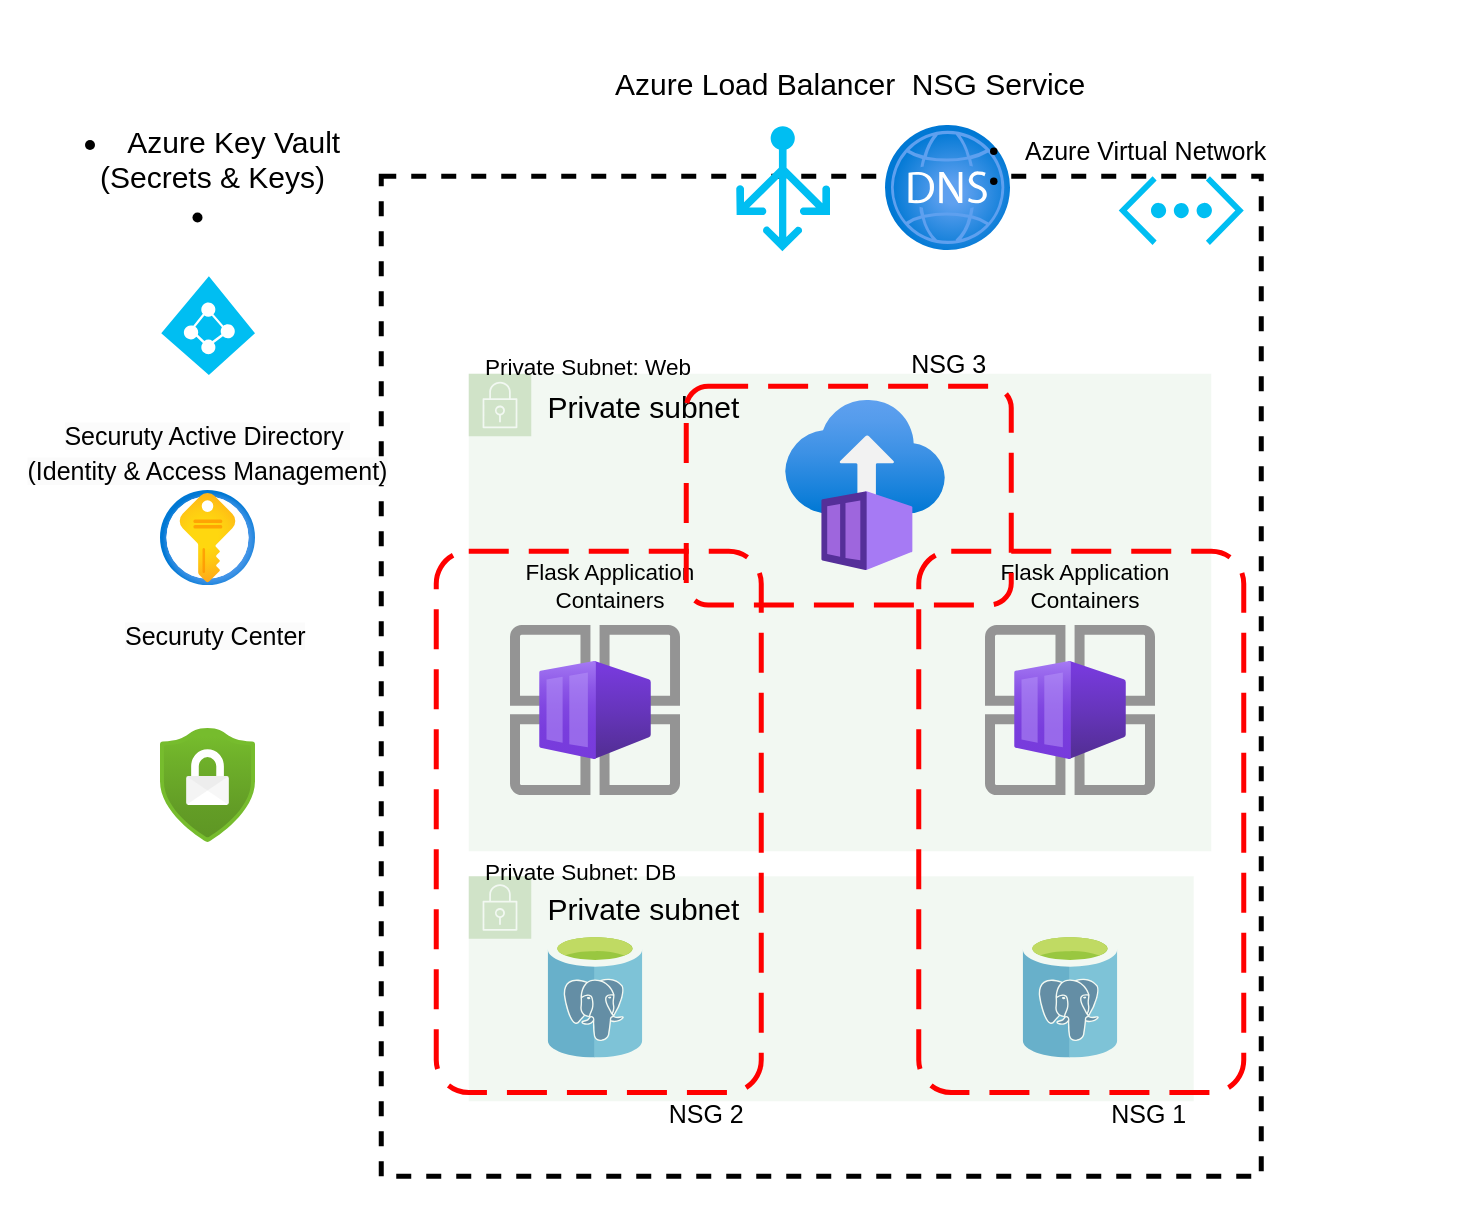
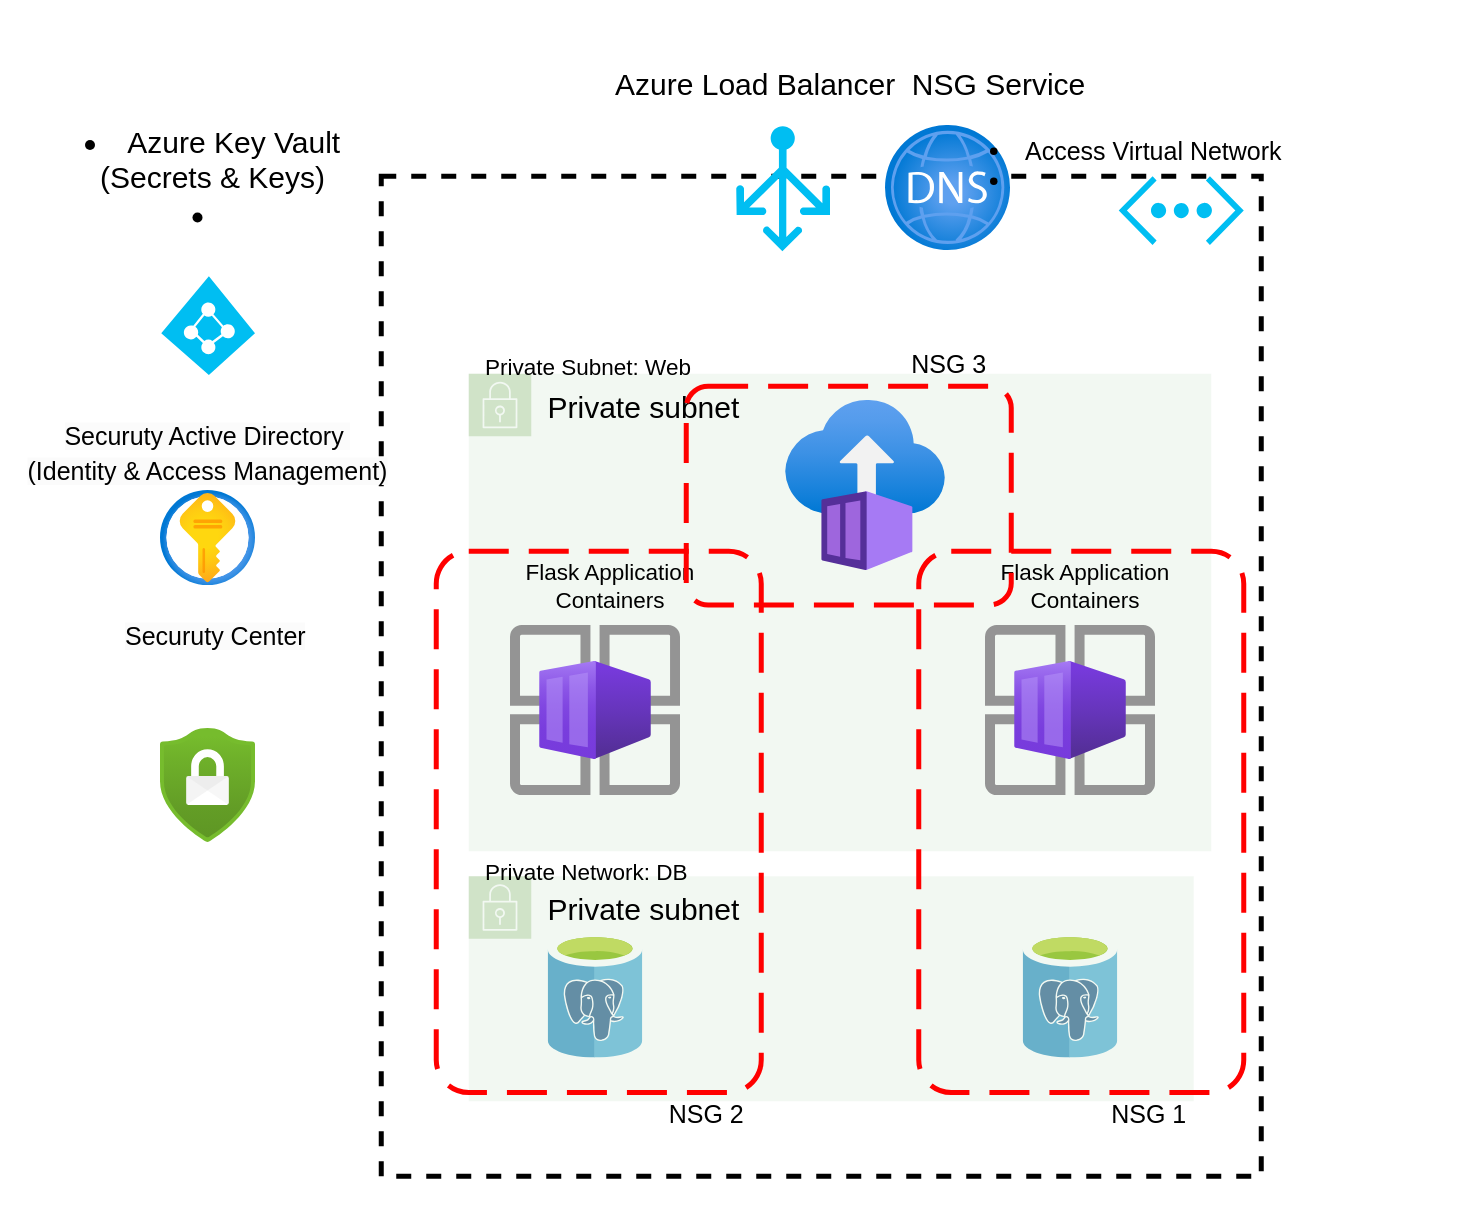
- <mxCell id="20" value="&lt;li style=&quot;font-size: 10px;&quot;&gt;&lt;font style=&quot;font-size: 10px;&quot;&gt;Azure Virtual Network&lt;/font&gt;&lt;/li&gt;&lt;li style=&quot;font-size: 10px;&quot;&gt;&lt;/li&gt;" style="text;whiteSpace=wrap;html=1;fontSize=10;" vertex="1" parent="1"><mxGeometry x="394" y="47.5" width="170" height="50" as="geometry" /></mxCell>
+ <mxCell id="20" value="&lt;li style=&quot;font-size: 10px;&quot;&gt;&lt;font style=&quot;font-size: 10px;&quot;&gt;Access Virtual Network&lt;/font&gt;&lt;/li&gt;&lt;li style=&quot;font-size: 10px;&quot;&gt;&lt;/li&gt;" style="text;whiteSpace=wrap;html=1;fontSize=10;" vertex="1" parent="1"><mxGeometry x="394" y="47.5" width="170" height="50" as="geometry" /></mxCell>
- <mxCell id="22" value="Private Subnet: DB" style="text;whiteSpace=wrap;html=1;fontSize=9;" vertex="1" parent="1"><mxGeometry x="191.5" y="337" width="140" height="40" as="geometry" /></mxCell>
+ <mxCell id="22" value="Private Network: DB" style="text;whiteSpace=wrap;html=1;fontSize=9;" vertex="1" parent="1"><mxGeometry x="191.5" y="337" width="140" height="40" as="geometry" /></mxCell>
